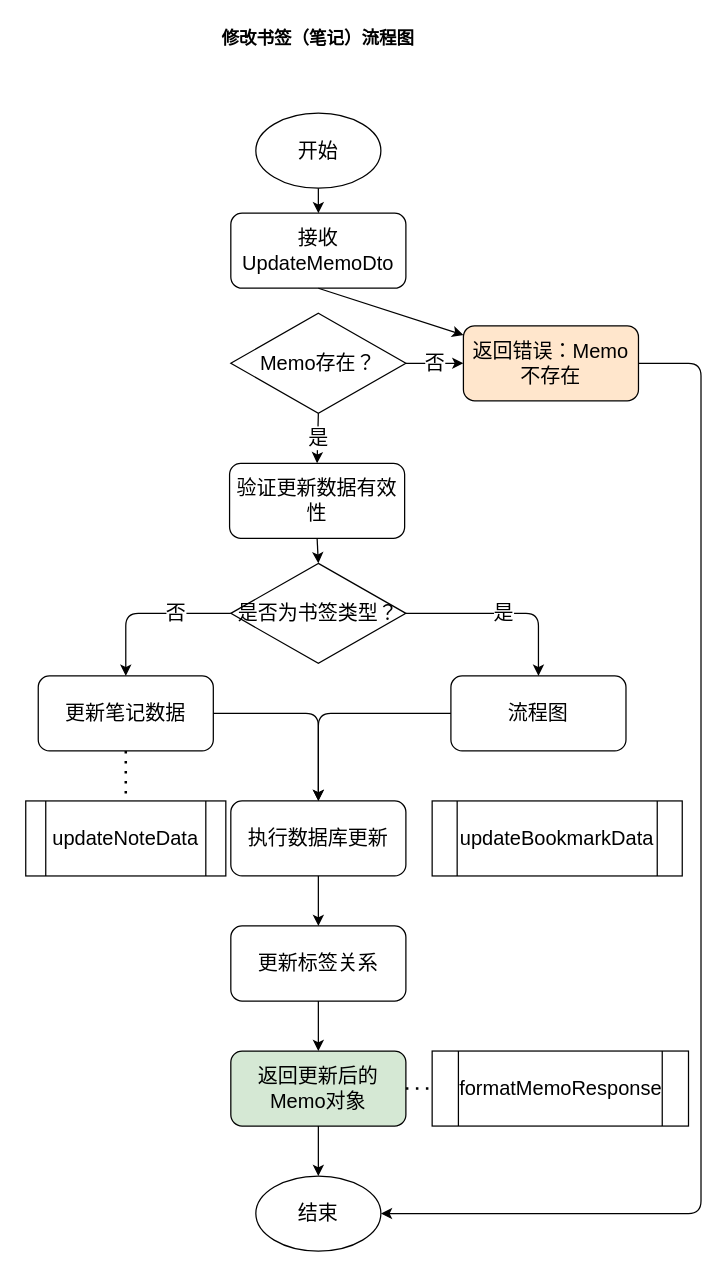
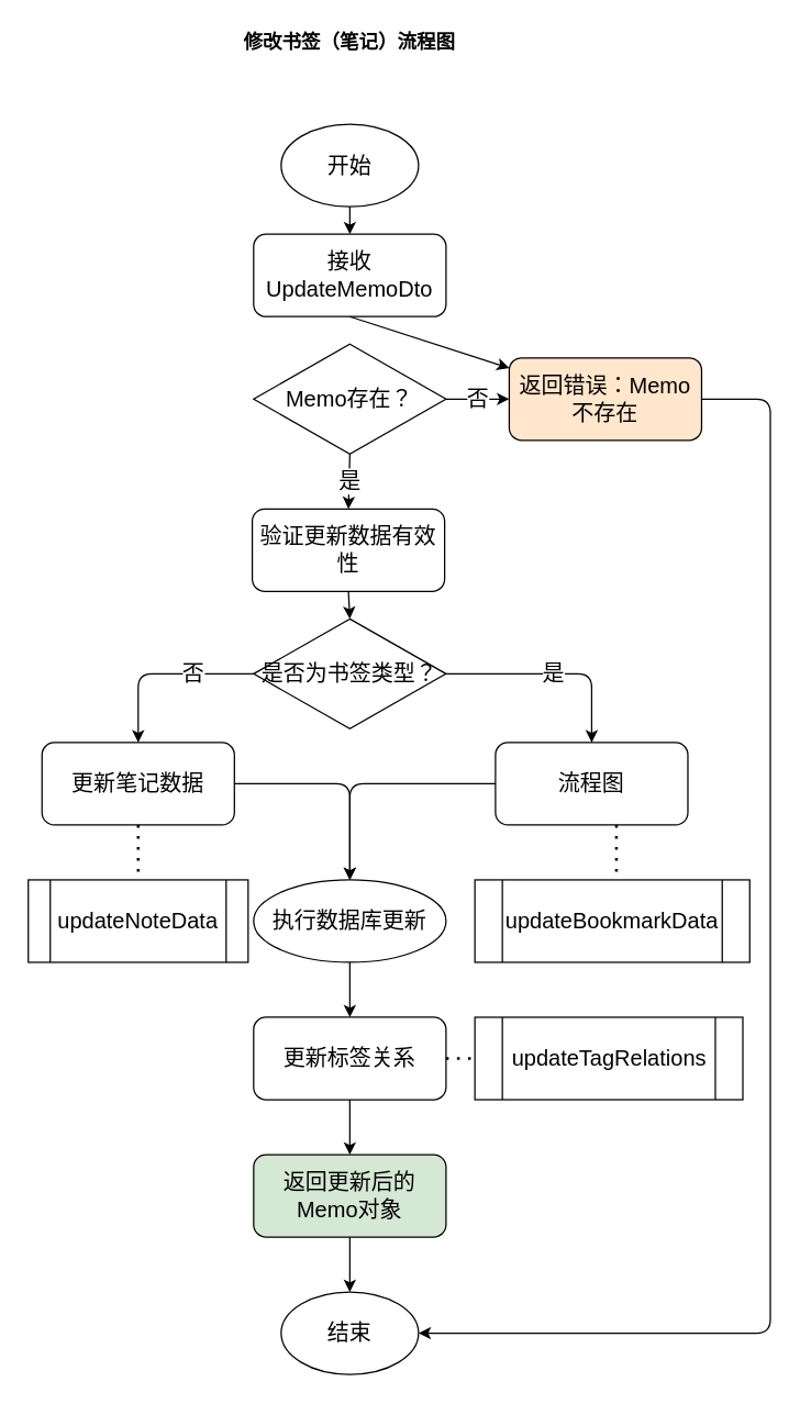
+ <mxCell id="31" value="" style="endArrow=none;dashed=1;html=1;dashPattern=1 3;strokeWidth=2;fontSize=16;edgeStyle=orthogonalEdgeStyle;" parent="1" source="8" target="27" edge="1"><mxGeometry width="50" height="50" relative="1" as="geometry"><mxPoint x="230" y="690" as="sourcePoint" /><mxPoint x="280" y="640" as="targetPoint" /><Array as="points"><mxPoint x="448" y="620" /><mxPoint x="448" y="620" /></Array></mxGeometry></mxCell>
- <mxCell id="10" value="执行数据库更新" style="rounded=1;whiteSpace=wrap;html=1;fontSize=16;" parent="1" vertex="1"><mxGeometry x="184" y="640" width="140" height="60" as="geometry" /></mxCell>
+ <mxCell id="10" value="执行数据库更新" style="ellipse;whiteSpace=wrap;html=1;fontSize=16;" parent="1" vertex="1"><mxGeometry x="184" y="640" width="140" height="60" as="geometry" /></mxCell>
+ <mxCell id="33" value="" style="endArrow=none;dashed=1;html=1;dashPattern=1 3;strokeWidth=2;exitX=1;exitY=0.5;exitDx=0;exitDy=0;entryX=0;entryY=0.5;entryDx=0;entryDy=0;fontSize=16;" parent="1" source="11" target="29" edge="1"><mxGeometry width="50" height="50" relative="1" as="geometry"><mxPoint x="230" y="690" as="sourcePoint" /><mxPoint x="280" y="640" as="targetPoint" /></mxGeometry></mxCell>
+ <mxCell id="29" value="updateTagRelations" style="shape=process;whiteSpace=wrap;html=1;backgroundOutline=1;fontSize=16;" parent="1" vertex="1"><mxGeometry x="345" y="740" width="195" height="60" as="geometry" /></mxCell>
- <mxCell id="34" value="" style="endArrow=none;dashed=1;html=1;dashPattern=1 3;strokeWidth=2;exitX=1;exitY=0.5;exitDx=0;exitDy=0;entryX=0;entryY=0.5;entryDx=0;entryDy=0;fontSize=16;" parent="1" source="12" target="30" edge="1"><mxGeometry width="50" height="50" relative="1" as="geometry"><mxPoint x="230" y="690" as="sourcePoint" /><mxPoint x="280" y="640" as="targetPoint" /></mxGeometry></mxCell>
- <mxCell id="30" value="formatMemoResponse" style="shape=process;whiteSpace=wrap;html=1;backgroundOutline=1;fontSize=16;" parent="1" vertex="1"><mxGeometry x="345" y="840" width="205" height="60" as="geometry" /></mxCell>
